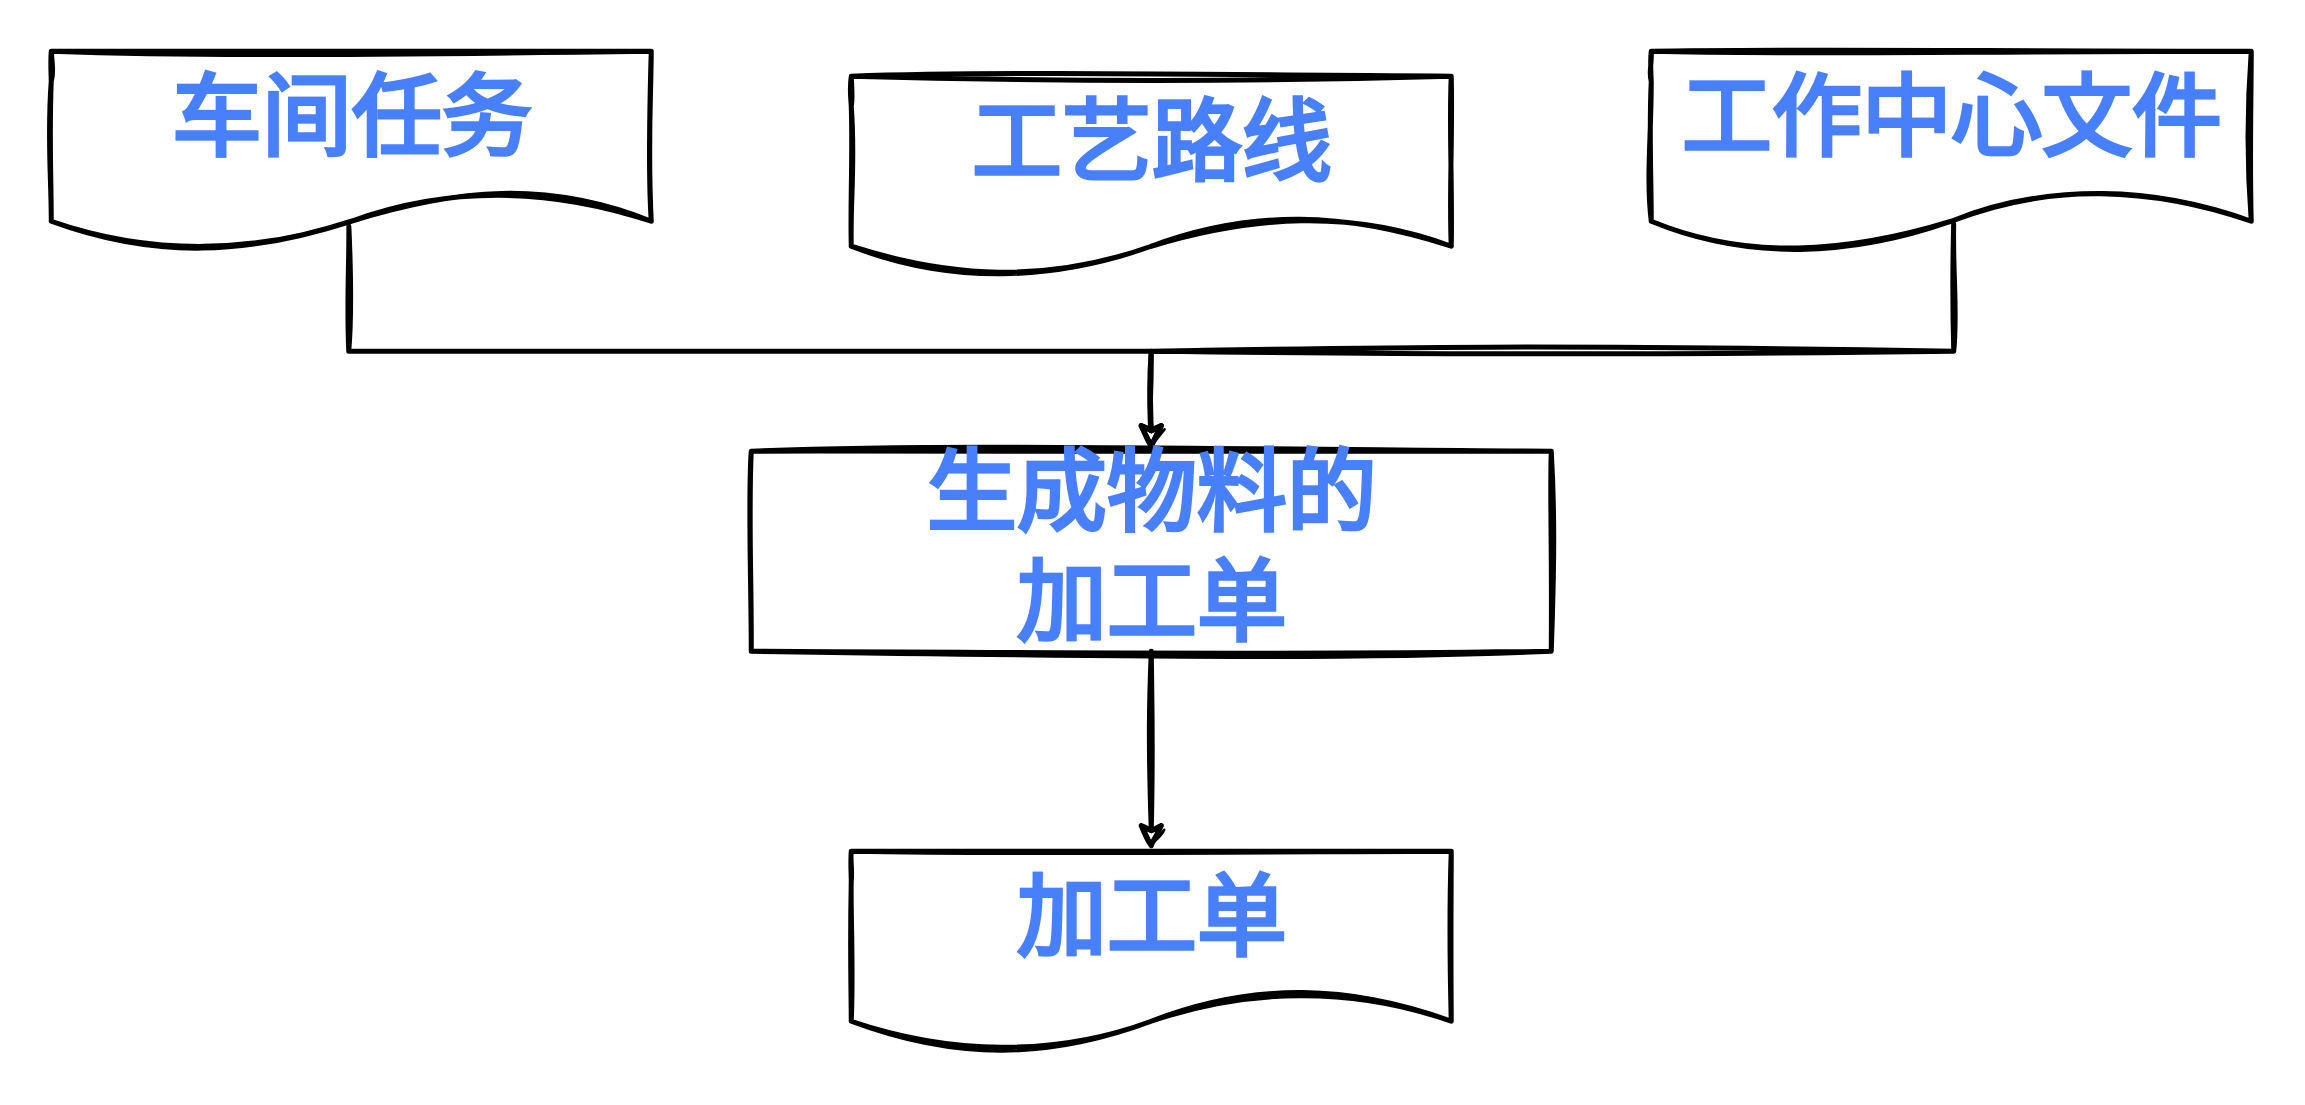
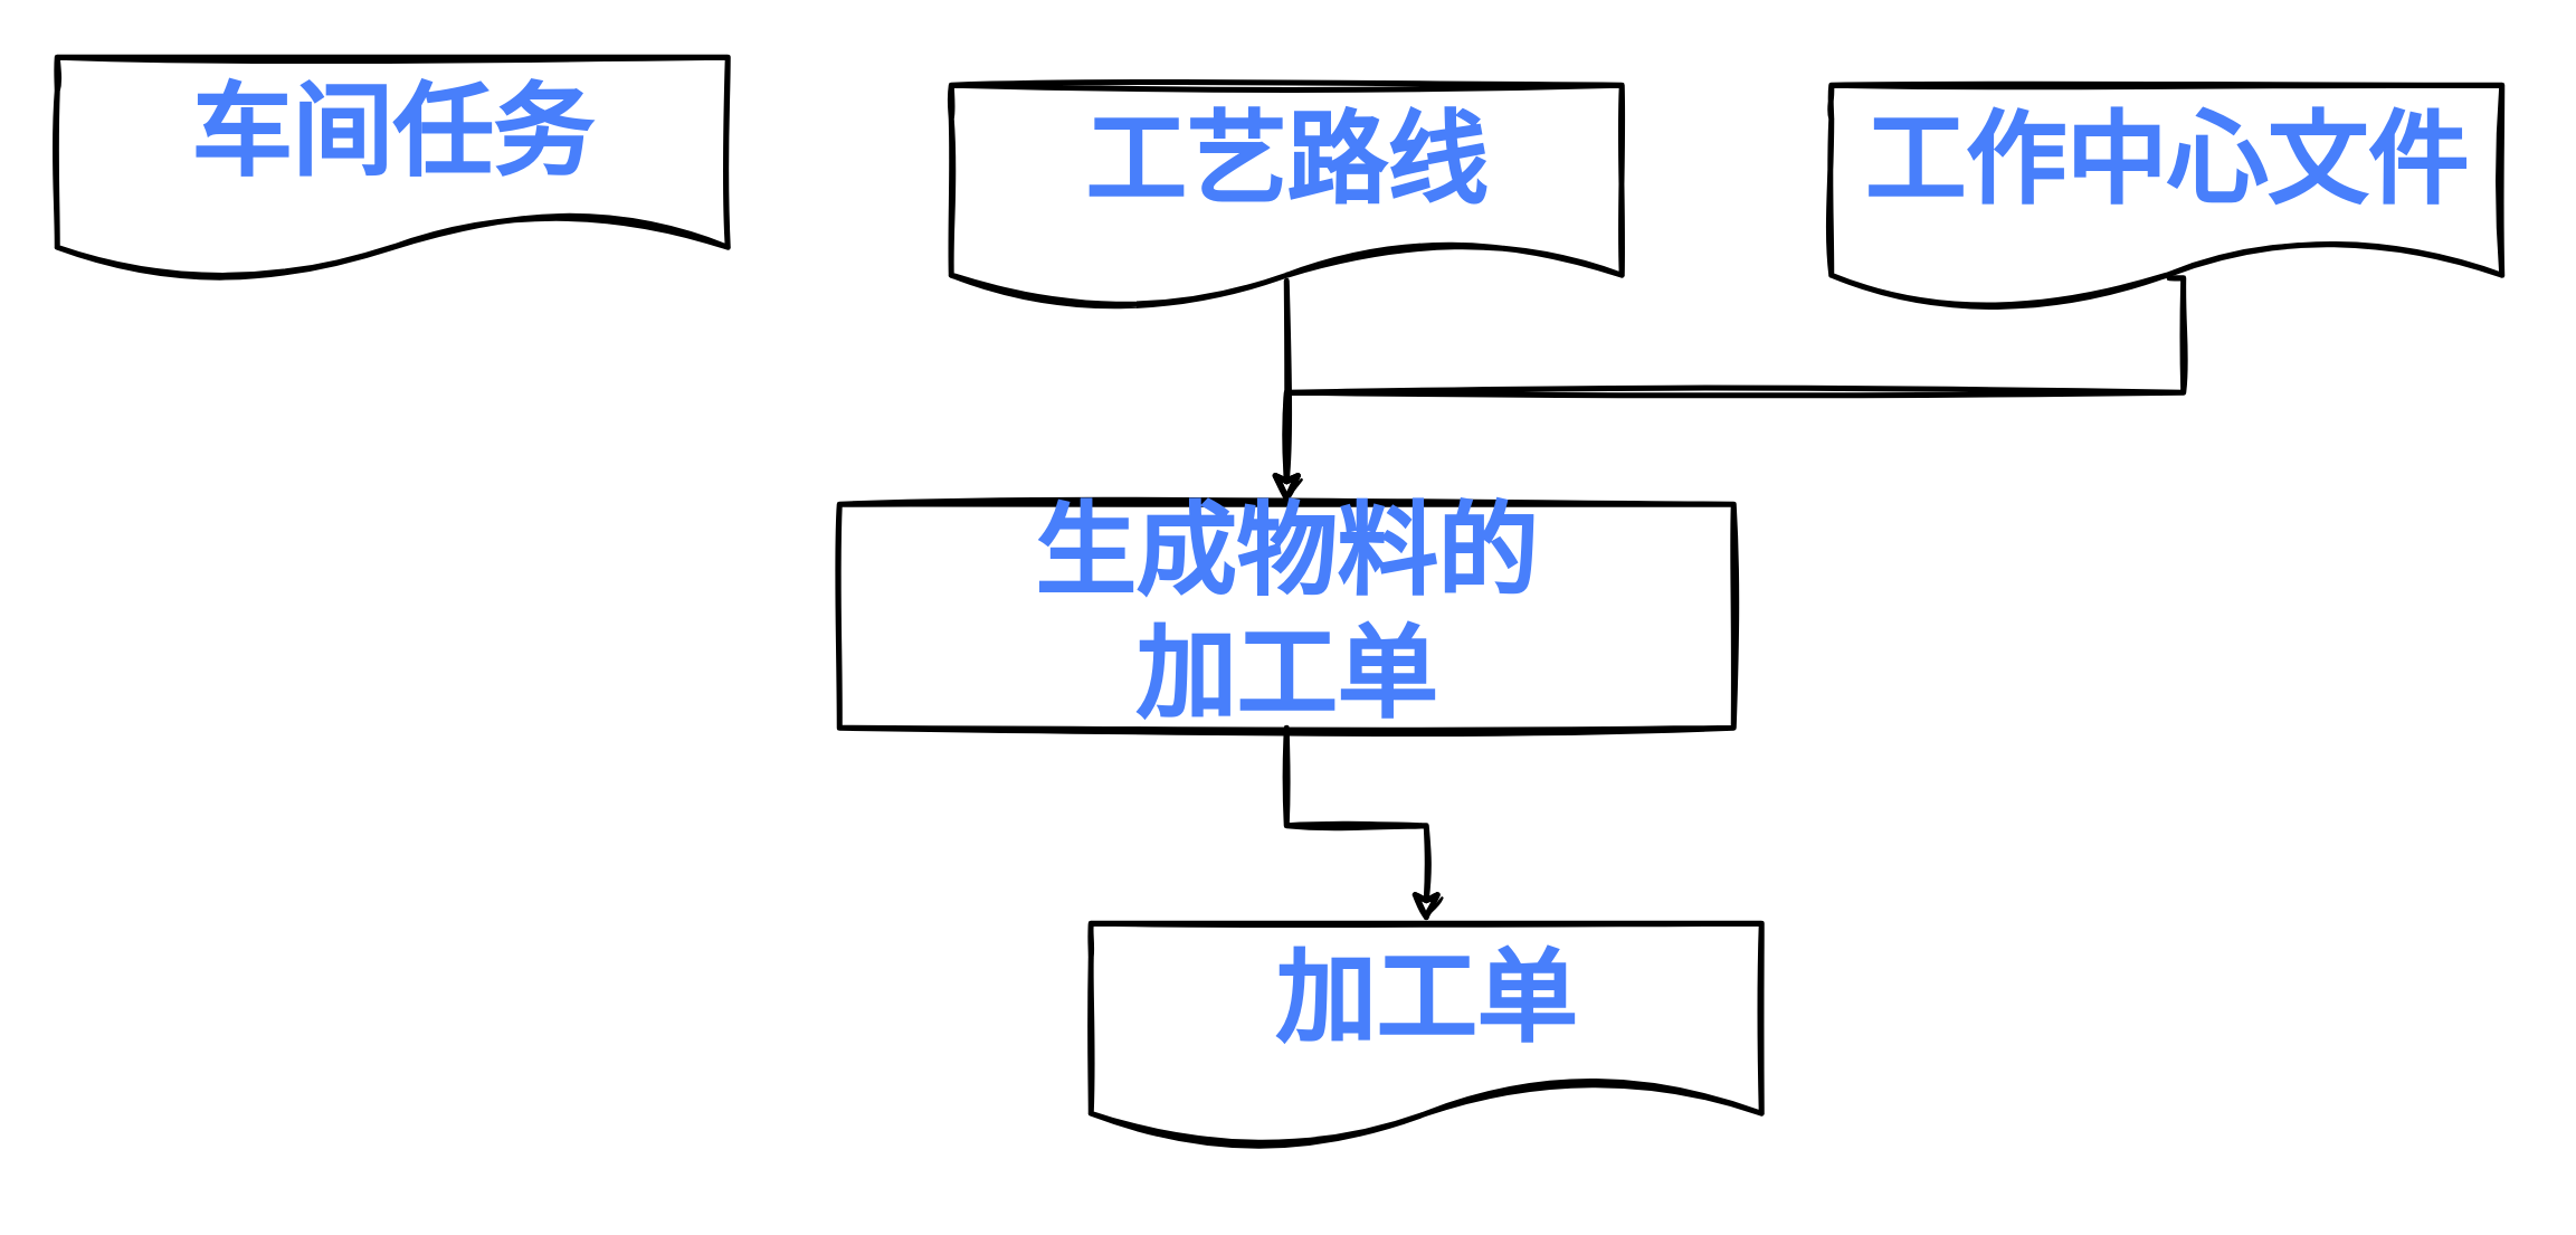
- <mxCell id="5" value="&lt;font face=&quot;FZJingLeiS-R-GB&quot; size=&quot;1&quot; color=&quot;#487ffb&quot;&gt;&lt;b style=&quot;font-size: 36px&quot;&gt;工作中心文件&lt;/b&gt;&lt;/font&gt;" style="shape=document;whiteSpace=wrap;html=1;boundedLbl=1;fillColor=none;strokeWidth=2;sketch=1;" vertex="1" parent="2"><mxGeometry x="640" width="240" height="80" as="geometry" /></mxCell>
+ <mxCell id="5" value="&lt;font face=&quot;FZJingLeiS-R-GB&quot; size=&quot;1&quot; color=&quot;#487ffb&quot;&gt;&lt;b style=&quot;font-size: 36px&quot;&gt;工作中心文件&lt;/b&gt;&lt;/font&gt;" style="shape=document;whiteSpace=wrap;html=1;boundedLbl=1;fillColor=none;strokeWidth=2;sketch=1;" vertex="1" parent="2"><mxGeometry x="635" y="10" width="240" height="80" as="geometry" /></mxCell>
+ <mxCell id="6" style="edgeStyle=orthogonalEdgeStyle;rounded=0;orthogonalLoop=1;jettySize=auto;html=1;exitX=0.5;exitY=0;exitDx=0;exitDy=0;entryX=0.5;entryY=0.875;entryDx=0;entryDy=0;entryPerimeter=0;strokeWidth=2;sketch=1;startArrow=classic;startFill=1;endArrow=none;endFill=0;" edge="1" parent="2" source="9" target="4"><mxGeometry relative="1" as="geometry" /></mxCell>
- <mxCell id="8" style="edgeStyle=orthogonalEdgeStyle;rounded=0;sketch=1;orthogonalLoop=1;jettySize=auto;html=1;exitX=0.5;exitY=0;exitDx=0;exitDy=0;entryX=0.496;entryY=0.875;entryDx=0;entryDy=0;entryPerimeter=0;startArrow=classic;startFill=1;endArrow=none;endFill=0;strokeWidth=2;" edge="1" parent="2" source="9" target="3"><mxGeometry relative="1" as="geometry"><Array as="points"><mxPoint x="440" y="120" /><mxPoint x="119" y="120" /></Array></mxGeometry></mxCell>
- <mxCell id="10" value="&lt;font face=&quot;FZJingLeiS-R-GB&quot; size=&quot;1&quot; color=&quot;#487ffb&quot;&gt;&lt;b style=&quot;font-size: 36px&quot;&gt;加工单&lt;/b&gt;&lt;/font&gt;" style="shape=document;whiteSpace=wrap;html=1;boundedLbl=1;fillColor=none;strokeWidth=2;sketch=1;" vertex="1" parent="2"><mxGeometry x="320" y="320" width="240" height="80" as="geometry" /></mxCell>
+ <mxCell id="10" value="&lt;font face=&quot;FZJingLeiS-R-GB&quot; size=&quot;1&quot; color=&quot;#487ffb&quot;&gt;&lt;b style=&quot;font-size: 36px&quot;&gt;加工单&lt;/b&gt;&lt;/font&gt;" style="shape=document;whiteSpace=wrap;html=1;boundedLbl=1;fillColor=none;strokeWidth=2;sketch=1;" vertex="1" parent="2"><mxGeometry x="370" y="310" width="240" height="80" as="geometry" /></mxCell>
